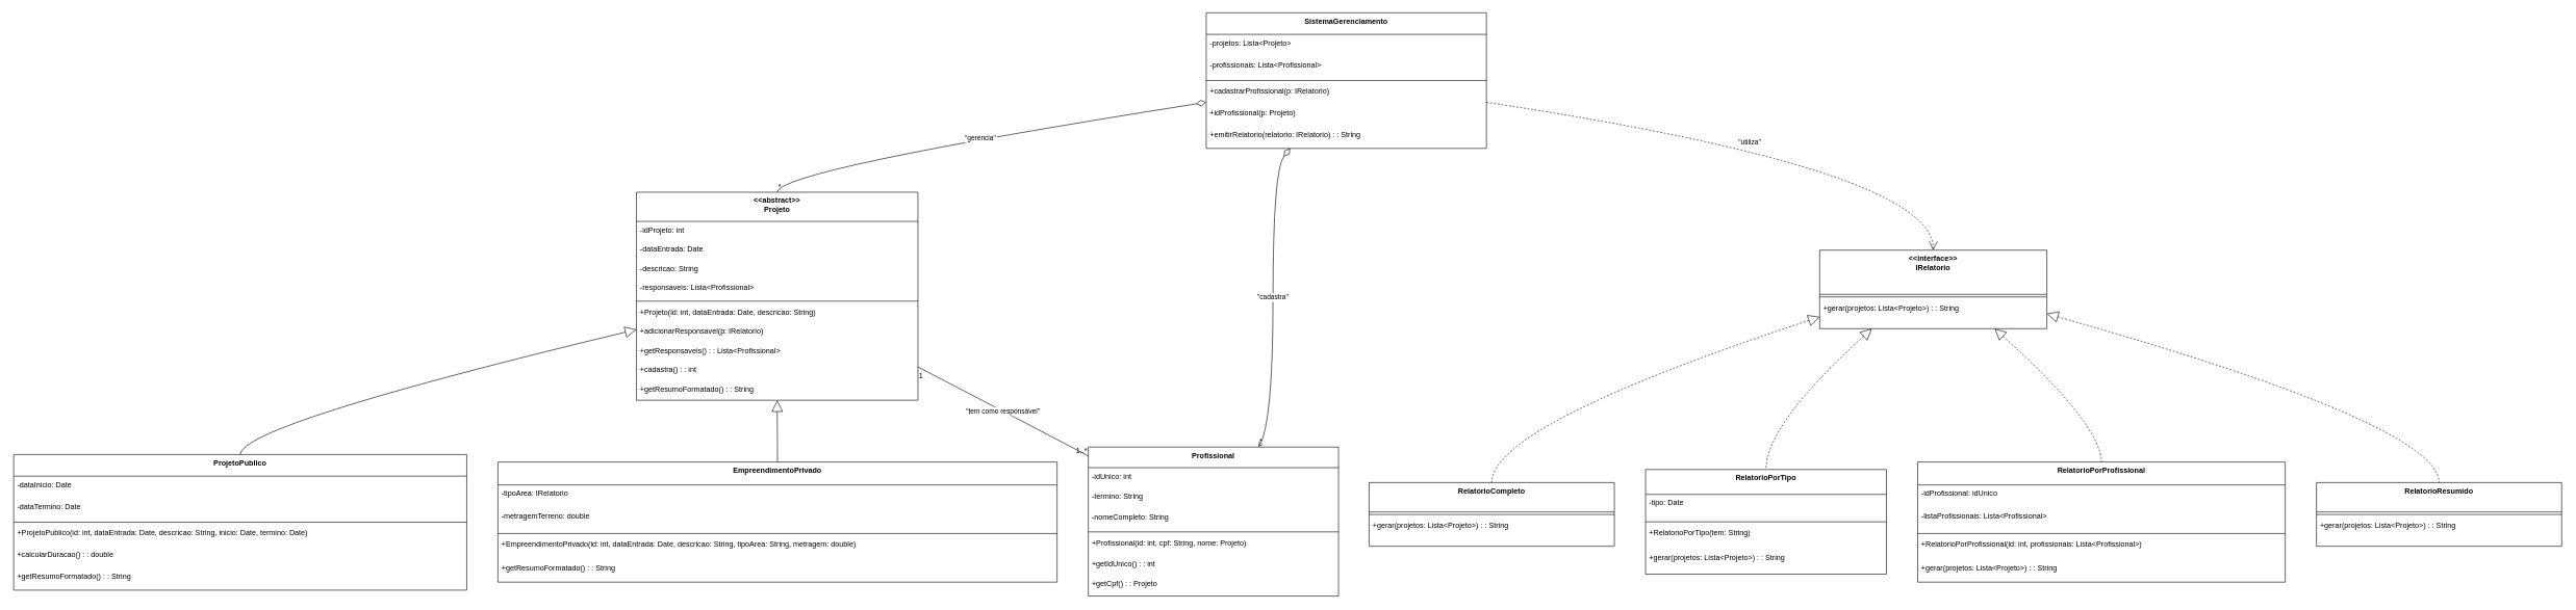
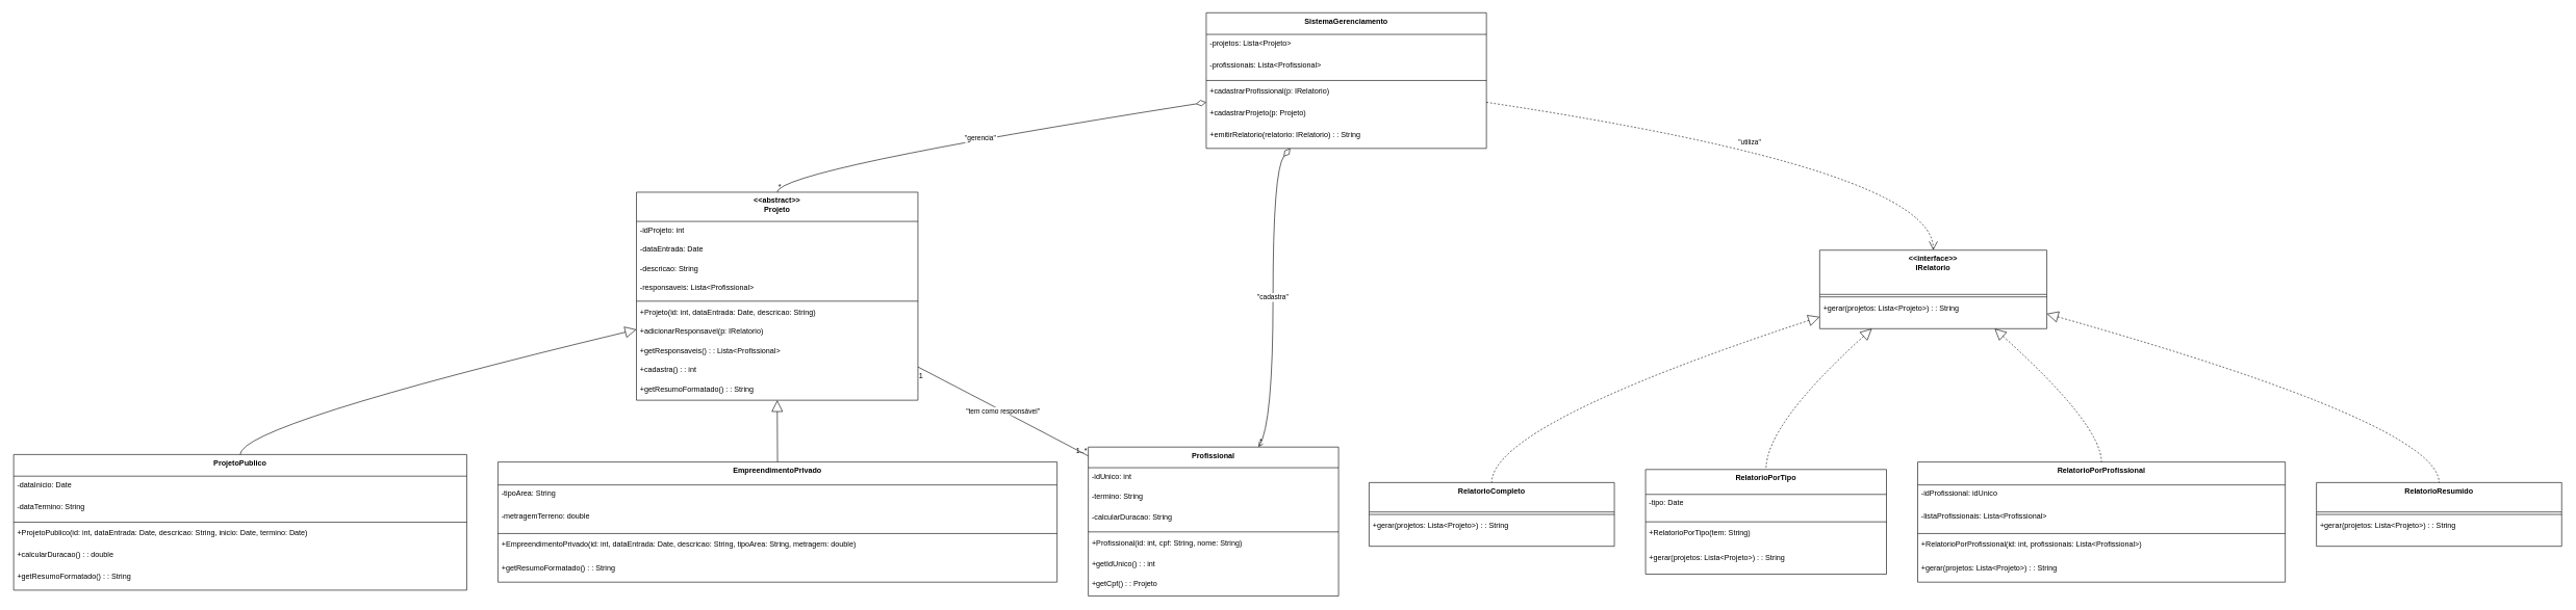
- <mxCell id="59" value="+idProfissional(p: Projeto)" style="text;strokeColor=none;fillColor=none;align=left;verticalAlign=top;spacingLeft=4;spacingRight=4;overflow=hidden;rotatable=0;points=[[0,0.5],[1,0.5]];portConstraint=eastwest;" vertex="1" parent="54"><mxGeometry y="147.667" width="449" height="35" as="geometry" /></mxCell>
+ <mxCell id="59" value="+cadastrarProjeto(p: Projeto)" style="text;strokeColor=none;fillColor=none;align=left;verticalAlign=top;spacingLeft=4;spacingRight=4;overflow=hidden;rotatable=0;points=[[0,0.5],[1,0.5]];portConstraint=eastwest;" vertex="1" parent="54"><mxGeometry y="147.667" width="449" height="35" as="geometry" /></mxCell>
- <mxCell id="29" value="-tipoArea: IRelatorio" style="text;strokeColor=none;fillColor=none;align=left;verticalAlign=top;spacingLeft=4;spacingRight=4;overflow=hidden;rotatable=0;points=[[0,0.5],[1,0.5]];portConstraint=eastwest;" vertex="1" parent="28"><mxGeometry y="36.8" width="896" height="37" as="geometry" /></mxCell>
+ <mxCell id="29" value="-tipoArea: String" style="text;strokeColor=none;fillColor=none;align=left;verticalAlign=top;spacingLeft=4;spacingRight=4;overflow=hidden;rotatable=0;points=[[0,0.5],[1,0.5]];portConstraint=eastwest;" vertex="1" parent="28"><mxGeometry y="36.8" width="896" height="37" as="geometry" /></mxCell>
- <mxCell id="23" value="-dataTermino: Date" style="text;strokeColor=none;fillColor=none;align=left;verticalAlign=top;spacingLeft=4;spacingRight=4;overflow=hidden;rotatable=0;points=[[0,0.5],[1,0.5]];portConstraint=eastwest;" vertex="1" parent="21"><mxGeometry y="69.667" width="726" height="35" as="geometry" /></mxCell>
+ <mxCell id="23" value="-dataTermino: String" style="text;strokeColor=none;fillColor=none;align=left;verticalAlign=top;spacingLeft=4;spacingRight=4;overflow=hidden;rotatable=0;points=[[0,0.5],[1,0.5]];portConstraint=eastwest;" vertex="1" parent="21"><mxGeometry y="69.667" width="726" height="35" as="geometry" /></mxCell>
- <mxCell id="5" value="-nomeCompleto: String" style="text;strokeColor=none;fillColor=none;align=left;verticalAlign=top;spacingLeft=4;spacingRight=4;overflow=hidden;rotatable=0;points=[[0,0.5],[1,0.5]];portConstraint=eastwest;" vertex="1" parent="2"><mxGeometry y="99.143" width="401" height="33" as="geometry" /></mxCell>
+ <mxCell id="5" value="-calcularDuracao: String" style="text;strokeColor=none;fillColor=none;align=left;verticalAlign=top;spacingLeft=4;spacingRight=4;overflow=hidden;rotatable=0;points=[[0,0.5],[1,0.5]];portConstraint=eastwest;" vertex="1" parent="2"><mxGeometry y="99.143" width="401" height="33" as="geometry" /></mxCell>
- <mxCell id="7" value="+Profissional(id: int, cpf: String, nome: Projeto)" style="text;strokeColor=none;fillColor=none;align=left;verticalAlign=top;spacingLeft=4;spacingRight=4;overflow=hidden;rotatable=0;points=[[0,0.5],[1,0.5]];portConstraint=eastwest;" vertex="1" parent="2"><mxGeometry y="140.143" width="401" height="33" as="geometry" /></mxCell>
+ <mxCell id="7" value="+Profissional(id: int, cpf: String, nome: String)" style="text;strokeColor=none;fillColor=none;align=left;verticalAlign=top;spacingLeft=4;spacingRight=4;overflow=hidden;rotatable=0;points=[[0,0.5],[1,0.5]];portConstraint=eastwest;" vertex="1" parent="2"><mxGeometry y="140.143" width="401" height="33" as="geometry" /></mxCell>
